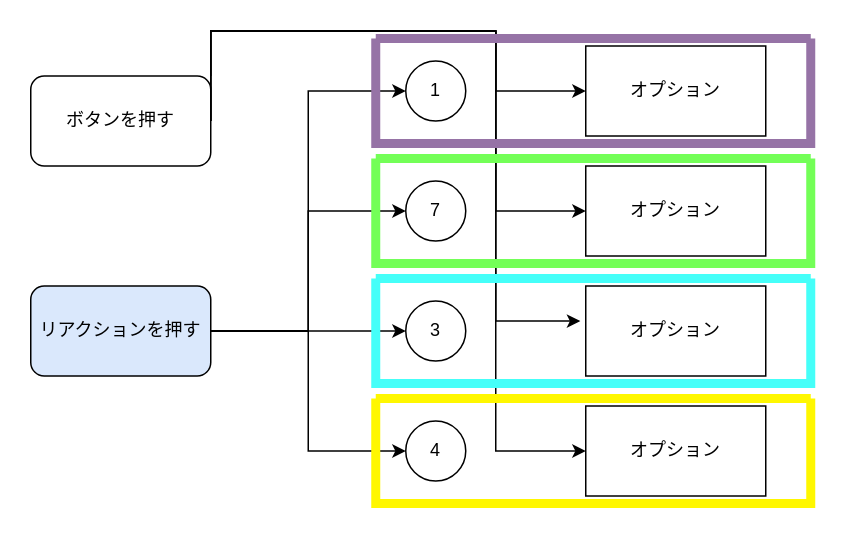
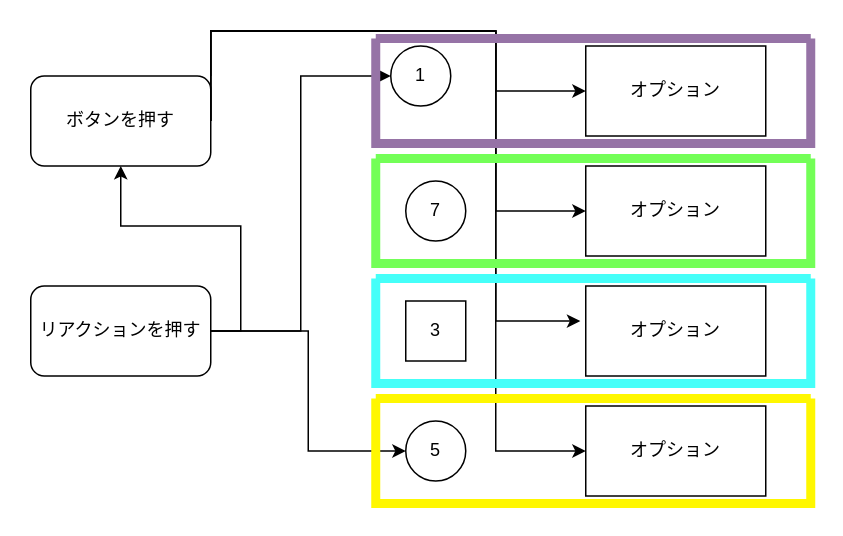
- <mxCell id="12" value="1" style="ellipse;whiteSpace=wrap;html=1;aspect=fixed;" vertex="1" parent="1"><mxGeometry x="270" y="40" width="40" height="40" as="geometry" /></mxCell>
+ <mxCell id="12" value="1" style="ellipse;whiteSpace=wrap;html=1;aspect=fixed;" vertex="1" parent="1"><mxGeometry x="260" y="30" width="40" height="40" as="geometry" /></mxCell>
- <mxCell id="7" style="edgeStyle=orthogonalEdgeStyle;rounded=0;orthogonalLoop=1;jettySize=auto;html=1;exitX=1;exitY=0.5;exitDx=0;exitDy=0;entryX=0;entryY=0.5;entryDx=0;entryDy=0;" edge="1" parent="1" source="10" target="15"><mxGeometry relative="1" as="geometry" /></mxCell>
- <mxCell id="10" value="リアクションを押す" style="rounded=1;whiteSpace=wrap;html=1;fillColor=#dae8fc;" vertex="1" parent="1"><mxGeometry x="20" y="190" width="120" height="60" as="geometry" /></mxCell>
+ <mxCell id="10" value="リアクションを押す" style="rounded=1;whiteSpace=wrap;html=1;" vertex="1" parent="1"><mxGeometry x="20" y="190" width="120" height="60" as="geometry" /></mxCell>
- <mxCell id="8" style="edgeStyle=orthogonalEdgeStyle;rounded=0;orthogonalLoop=1;jettySize=auto;html=1;exitX=1;exitY=0.5;exitDx=0;exitDy=0;entryX=0;entryY=0.5;entryDx=0;entryDy=0;" edge="1" parent="1" source="10" target="13"><mxGeometry relative="1" as="geometry" /></mxCell>
+ <mxCell id="8" style="edgeStyle=orthogonalEdgeStyle;rounded=0;orthogonalLoop=1;jettySize=auto;html=1;exitX=1;exitY=0.5;exitDx=0;exitDy=0;" edge="1" parent="1" source="10" target="5"><mxGeometry relative="1" as="geometry" /></mxCell>
- <mxCell id="13" value="3" style="ellipse;whiteSpace=wrap;html=1;aspect=fixed;" vertex="1" parent="1"><mxGeometry x="270" y="200" width="40" height="40" as="geometry" /></mxCell>
+ <mxCell id="13" value="3" style="whiteSpace=wrap;html=1;aspect=fixed;rounded=0;" vertex="1" parent="1"><mxGeometry x="270" y="200" width="40" height="40" as="geometry" /></mxCell>
- <mxCell id="16" value="4" style="ellipse;whiteSpace=wrap;html=1;aspect=fixed;" vertex="1" parent="1"><mxGeometry x="270" y="280" width="40" height="40" as="geometry" /></mxCell>
+ <mxCell id="16" value="5" style="ellipse;whiteSpace=wrap;html=1;aspect=fixed;" vertex="1" parent="1"><mxGeometry x="270" y="280" width="40" height="40" as="geometry" /></mxCell>
